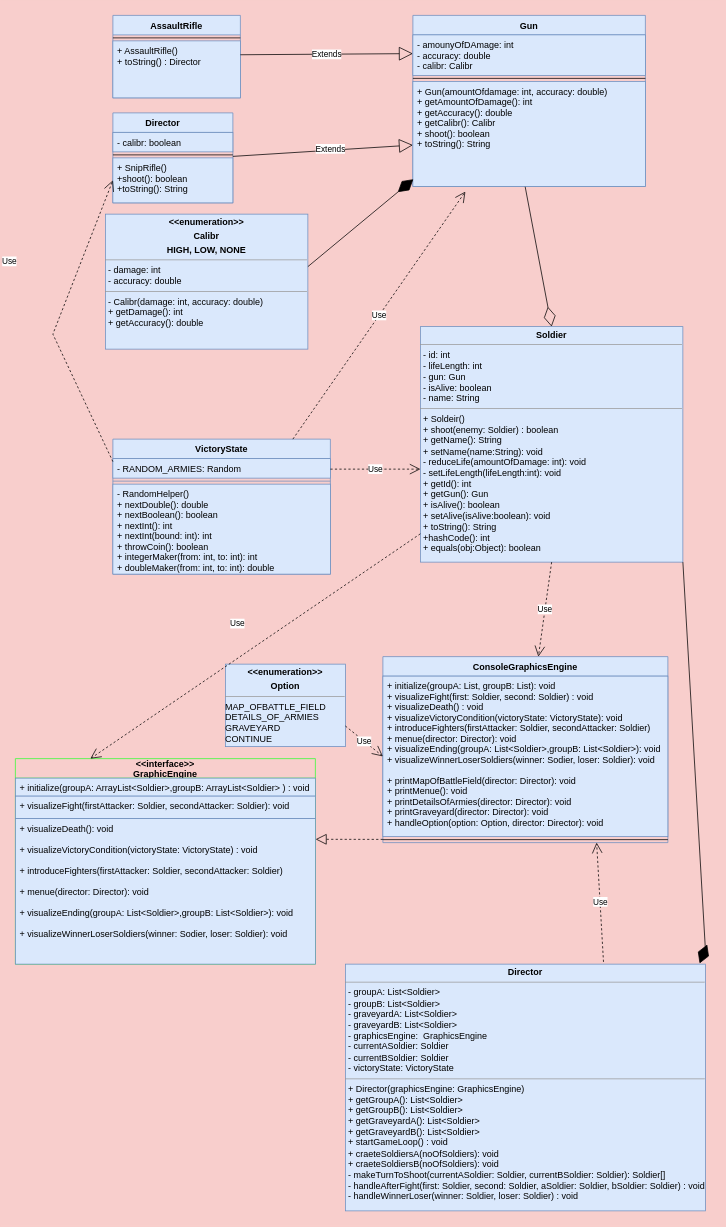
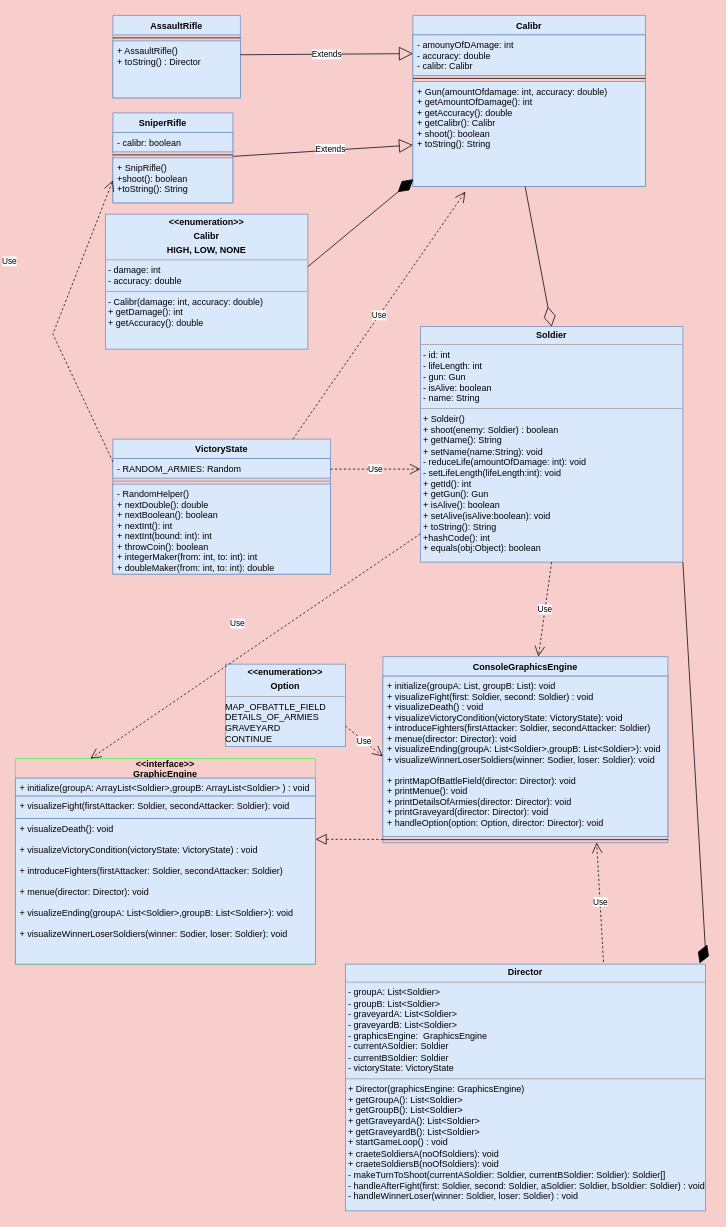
- <mxCell id="9" value="Gun" style="swimlane;fontStyle=1;align=center;verticalAlign=top;childLayout=stackLayout;horizontal=1;startSize=26;horizontalStack=0;resizeParent=1;resizeParentMax=0;resizeLast=0;collapsible=1;marginBottom=0;fillColor=#dae8fc;strokeColor=#6c8ebf;" vertex="1" parent="1"><mxGeometry x="550" y="20" width="310" height="228" as="geometry"><mxRectangle x="360" y="-280" width="100" height="26" as="alternateBounds" /></mxGeometry></mxCell>
+ <mxCell id="9" value="Calibr" style="swimlane;fontStyle=1;align=center;verticalAlign=top;childLayout=stackLayout;horizontal=1;startSize=26;horizontalStack=0;resizeParent=1;resizeParentMax=0;resizeLast=0;collapsible=1;marginBottom=0;fillColor=#dae8fc;strokeColor=#6c8ebf;" vertex="1" parent="1"><mxGeometry x="550" y="20" width="310" height="228" as="geometry"><mxRectangle x="360" y="-280" width="100" height="26" as="alternateBounds" /></mxGeometry></mxCell>
- <mxCell id="5" value="Director        " style="swimlane;fontStyle=1;align=center;verticalAlign=top;childLayout=stackLayout;horizontal=1;startSize=26;horizontalStack=0;resizeParent=1;resizeParentMax=0;resizeLast=0;collapsible=1;marginBottom=0;fillColor=#dae8fc;strokeColor=#6c8ebf;" vertex="1" parent="1"><mxGeometry x="150" y="150" width="160" height="120" as="geometry" /></mxCell>
+ <mxCell id="5" value="SniperRifle        " style="swimlane;fontStyle=1;align=center;verticalAlign=top;childLayout=stackLayout;horizontal=1;startSize=26;horizontalStack=0;resizeParent=1;resizeParentMax=0;resizeLast=0;collapsible=1;marginBottom=0;fillColor=#dae8fc;strokeColor=#6c8ebf;" vertex="1" parent="1"><mxGeometry x="150" y="150" width="160" height="120" as="geometry" /></mxCell>
